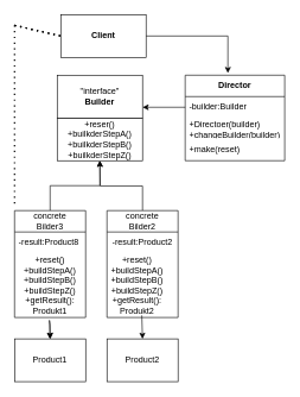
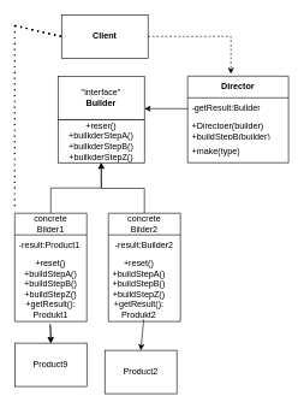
- <mxCell id="22" style="edgeStyle=orthogonalEdgeStyle;rounded=0;orthogonalLoop=1;jettySize=auto;html=1;exitX=1;exitY=0.5;exitDx=0;exitDy=0;entryX=0.429;entryY=-0.025;entryDx=0;entryDy=0;entryPerimeter=0;" edge="1" parent="1" source="21" target="17"><mxGeometry relative="1" as="geometry" /></mxCell>
+ <mxCell id="22" style="edgeStyle=orthogonalEdgeStyle;rounded=0;orthogonalLoop=1;jettySize=auto;html=1;exitX=1;exitY=0.5;exitDx=0;exitDy=0;entryX=0.429;entryY=-0.025;entryDx=0;entryDy=0;entryPerimeter=0;dashed=1;" edge="1" parent="1" source="21" target="17"><mxGeometry relative="1" as="geometry" /></mxCell>
- <mxCell id="18" value="-builder:Builder" style="text;strokeColor=none;fillColor=none;align=left;verticalAlign=middle;spacingLeft=4;spacingRight=4;overflow=hidden;points=[[0,0.5],[1,0.5]];portConstraint=eastwest;rotatable=0;whiteSpace=wrap;html=1;" vertex="1" parent="17"><mxGeometry y="30" width="140" height="30" as="geometry" /></mxCell>
+ <mxCell id="18" value="-getResult:Builder" style="text;strokeColor=none;fillColor=none;align=left;verticalAlign=middle;spacingLeft=4;spacingRight=4;overflow=hidden;points=[[0,0.5],[1,0.5]];portConstraint=eastwest;rotatable=0;whiteSpace=wrap;html=1;" vertex="1" parent="17"><mxGeometry y="30" width="140" height="30" as="geometry" /></mxCell>
- <mxCell id="19" value="+Directoer(builder)&lt;div&gt;+changeBuilder(builder)&lt;/div&gt;" style="text;strokeColor=none;fillColor=none;align=left;verticalAlign=middle;spacingLeft=4;spacingRight=4;overflow=hidden;points=[[0,0.5],[1,0.5]];portConstraint=eastwest;rotatable=0;whiteSpace=wrap;html=1;" vertex="1" parent="17"><mxGeometry y="60" width="140" height="30" as="geometry" /></mxCell>
+ <mxCell id="19" value="+Directoer(builder)&lt;div&gt;+buildStepB(builder)&lt;/div&gt;" style="text;strokeColor=none;fillColor=none;align=left;verticalAlign=middle;spacingLeft=4;spacingRight=4;overflow=hidden;points=[[0,0.5],[1,0.5]];portConstraint=eastwest;rotatable=0;whiteSpace=wrap;html=1;" vertex="1" parent="17"><mxGeometry y="60" width="140" height="30" as="geometry" /></mxCell>
- <mxCell id="20" value="+make(reset)" style="text;strokeColor=none;fillColor=none;align=left;verticalAlign=middle;spacingLeft=4;spacingRight=4;overflow=hidden;points=[[0,0.5],[1,0.5]];portConstraint=eastwest;rotatable=0;whiteSpace=wrap;html=1;" vertex="1" parent="17"><mxGeometry y="90" width="140" height="30" as="geometry" /></mxCell>
+ <mxCell id="20" value="+make(type)" style="text;strokeColor=none;fillColor=none;align=left;verticalAlign=middle;spacingLeft=4;spacingRight=4;overflow=hidden;points=[[0,0.5],[1,0.5]];portConstraint=eastwest;rotatable=0;whiteSpace=wrap;html=1;" vertex="1" parent="17"><mxGeometry y="90" width="140" height="30" as="geometry" /></mxCell>
- <mxCell id="3" value="concrete&lt;div&gt;Bilder3&lt;/div&gt;" style="swimlane;fontStyle=0;childLayout=stackLayout;horizontal=1;startSize=30;horizontalStack=0;resizeParent=1;resizeParentMax=0;resizeLast=0;collapsible=1;marginBottom=0;whiteSpace=wrap;html=1;" vertex="1" parent="1"><mxGeometry x="20" y="295" width="100" height="150" as="geometry" /></mxCell>
+ <mxCell id="3" value="concrete&lt;div&gt;Bilder1&lt;/div&gt;" style="swimlane;fontStyle=0;childLayout=stackLayout;horizontal=1;startSize=30;horizontalStack=0;resizeParent=1;resizeParentMax=0;resizeLast=0;collapsible=1;marginBottom=0;whiteSpace=wrap;html=1;" vertex="1" parent="1"><mxGeometry x="20" y="295" width="100" height="150" as="geometry" /></mxCell>
- <mxCell id="4" value="-result:Product8" style="text;strokeColor=none;fillColor=none;align=left;verticalAlign=middle;spacingLeft=4;spacingRight=4;overflow=hidden;points=[[0,0.5],[1,0.5]];portConstraint=eastwest;rotatable=0;whiteSpace=wrap;html=1;" vertex="1" parent="3"><mxGeometry y="30" width="100" height="30" as="geometry" /></mxCell>
+ <mxCell id="4" value="-result:Product1" style="text;strokeColor=none;fillColor=none;align=left;verticalAlign=middle;spacingLeft=4;spacingRight=4;overflow=hidden;points=[[0,0.5],[1,0.5]];portConstraint=eastwest;rotatable=0;whiteSpace=wrap;html=1;" vertex="1" parent="3"><mxGeometry y="30" width="100" height="30" as="geometry" /></mxCell>
- <mxCell id="8" value="-result:Product2" style="text;strokeColor=none;fillColor=none;align=center;verticalAlign=middle;spacingLeft=4;spacingRight=4;overflow=hidden;points=[[0,0.5],[1,0.5]];portConstraint=eastwest;rotatable=0;whiteSpace=wrap;html=1;" vertex="1" parent="7"><mxGeometry y="30" width="100" height="30" as="geometry" /></mxCell>
+ <mxCell id="8" value="-result:Builder2" style="text;strokeColor=none;fillColor=none;align=center;verticalAlign=middle;spacingLeft=4;spacingRight=4;overflow=hidden;points=[[0,0.5],[1,0.5]];portConstraint=eastwest;rotatable=0;whiteSpace=wrap;html=1;" vertex="1" parent="7"><mxGeometry y="30" width="100" height="30" as="geometry" /></mxCell>
- <mxCell id="10" value="Product1" style="rounded=0;whiteSpace=wrap;html=1;" vertex="1" parent="1"><mxGeometry x="20" y="475" width="100" height="60" as="geometry" /></mxCell>
+ <mxCell id="10" value="Product9" style="rounded=0;whiteSpace=wrap;html=1;" vertex="1" parent="1"><mxGeometry x="20" y="475" width="100" height="60" as="geometry" /></mxCell>
- <mxCell id="11" value="Product2" style="rounded=0;whiteSpace=wrap;html=1;" vertex="1" parent="1"><mxGeometry x="150" y="475" width="100" height="60" as="geometry" /></mxCell>
+ <mxCell id="11" value="Product2" style="rounded=0;whiteSpace=wrap;html=1;" vertex="1" parent="1"><mxGeometry x="145" y="485" width="100" height="60" as="geometry" /></mxCell>
